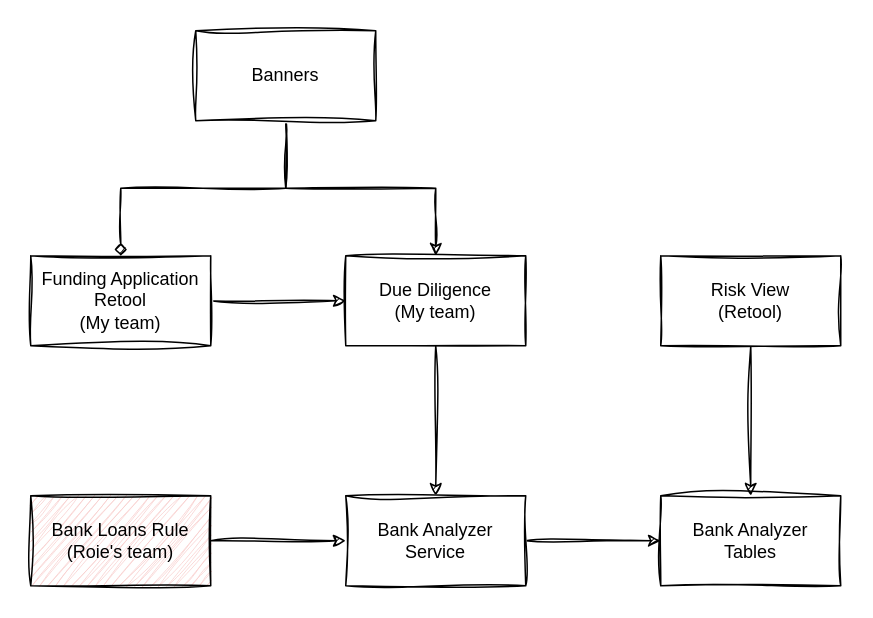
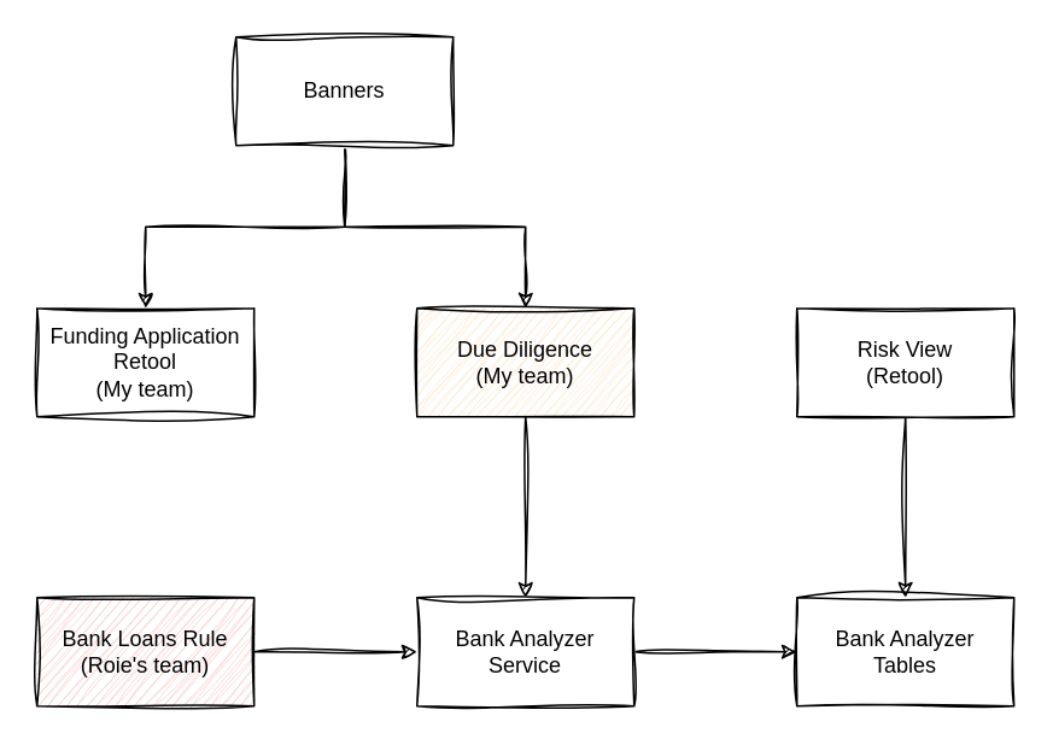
- <mxCell id="13" style="edgeStyle=orthogonalEdgeStyle;rounded=0;sketch=1;hachureGap=4;jiggle=2;curveFitting=1;orthogonalLoop=1;jettySize=auto;html=1;endArrow=diamond;" edge="1" parent="1" source="15" target="12"><mxGeometry relative="1" as="geometry" /></mxCell>
+ <mxCell id="13" style="edgeStyle=orthogonalEdgeStyle;rounded=0;sketch=1;hachureGap=4;jiggle=2;curveFitting=1;orthogonalLoop=1;jettySize=auto;html=1;" edge="1" parent="1" source="15" target="12"><mxGeometry relative="1" as="geometry" /></mxCell>
- <mxCell id="11" style="edgeStyle=orthogonalEdgeStyle;rounded=0;sketch=1;hachureGap=4;jiggle=2;curveFitting=1;orthogonalLoop=1;jettySize=auto;html=1;entryX=0;entryY=0.5;entryDx=0;entryDy=0;" edge="1" parent="1" source="12" target="4"><mxGeometry relative="1" as="geometry" /></mxCell>
- <mxCell id="4" value="Due Diligence&lt;br&gt;(My team)" style="rounded=0;whiteSpace=wrap;html=1;sketch=1;hachureGap=4;jiggle=2;curveFitting=1;" vertex="1" parent="1"><mxGeometry x="230" y="170" width="120" height="60" as="geometry" /></mxCell>
+ <mxCell id="4" value="Due Diligence&lt;br&gt;(My team)" style="rounded=0;whiteSpace=wrap;html=1;sketch=1;hachureGap=4;jiggle=2;curveFitting=1;fillColor=#ffe6cc;" vertex="1" parent="1"><mxGeometry x="230" y="170" width="120" height="60" as="geometry" /></mxCell>
